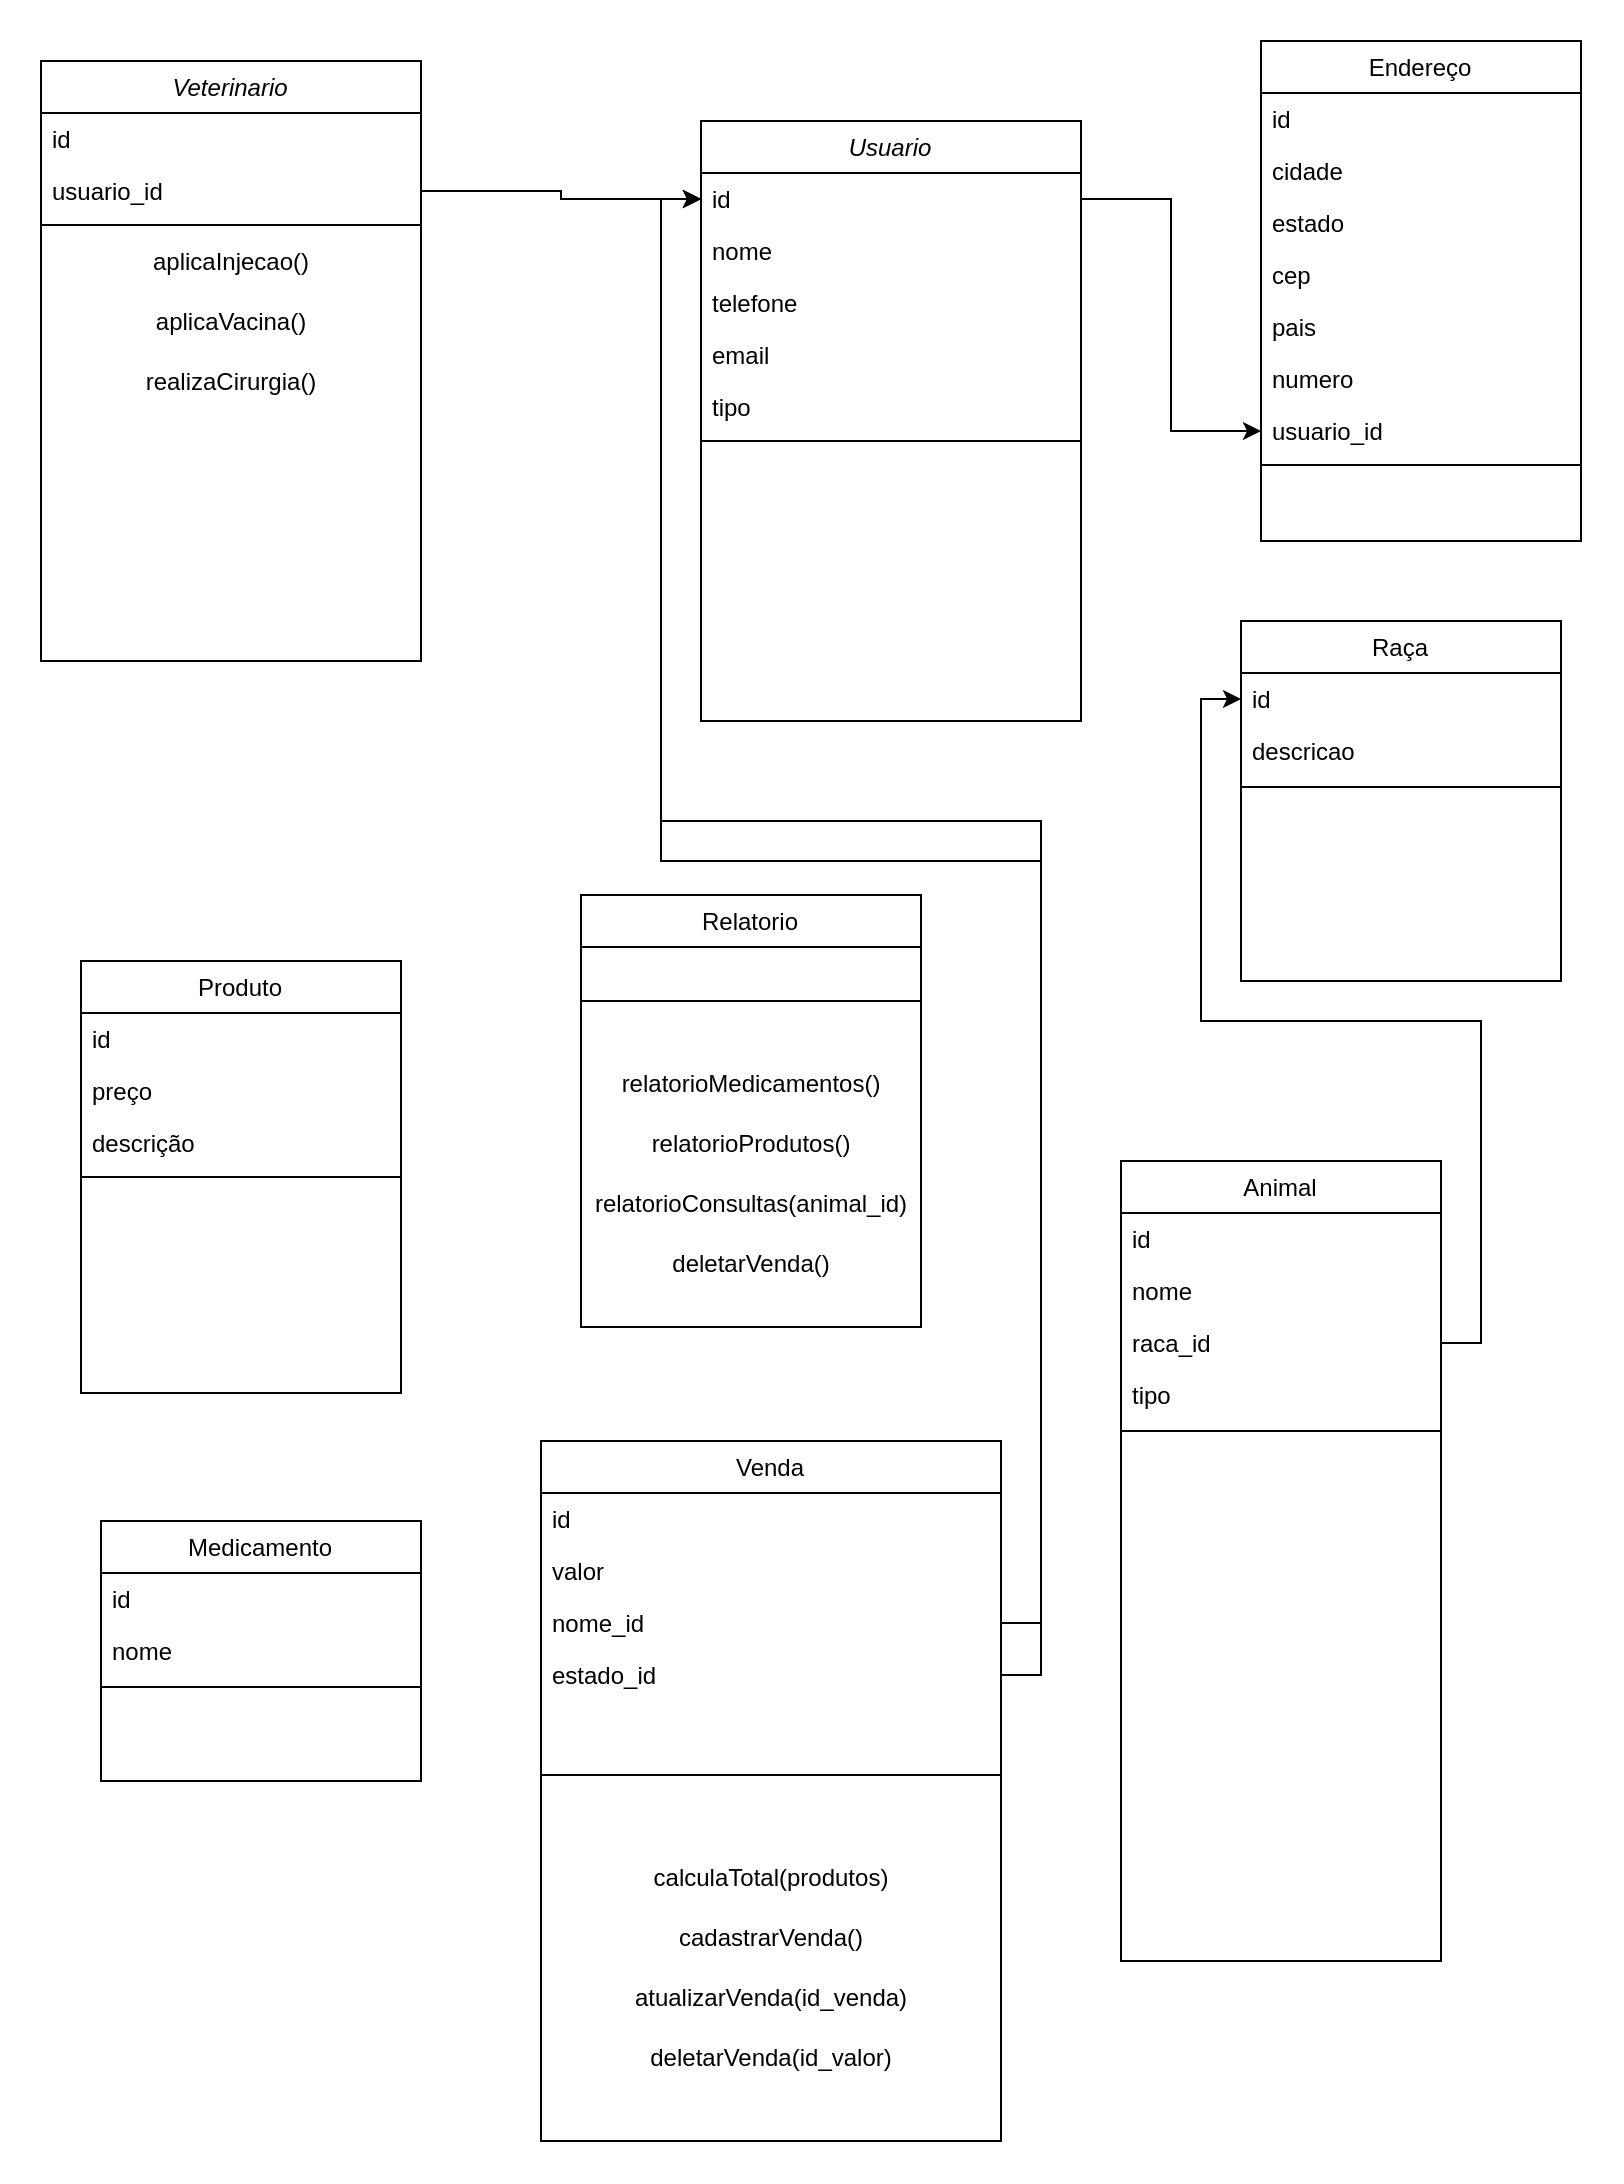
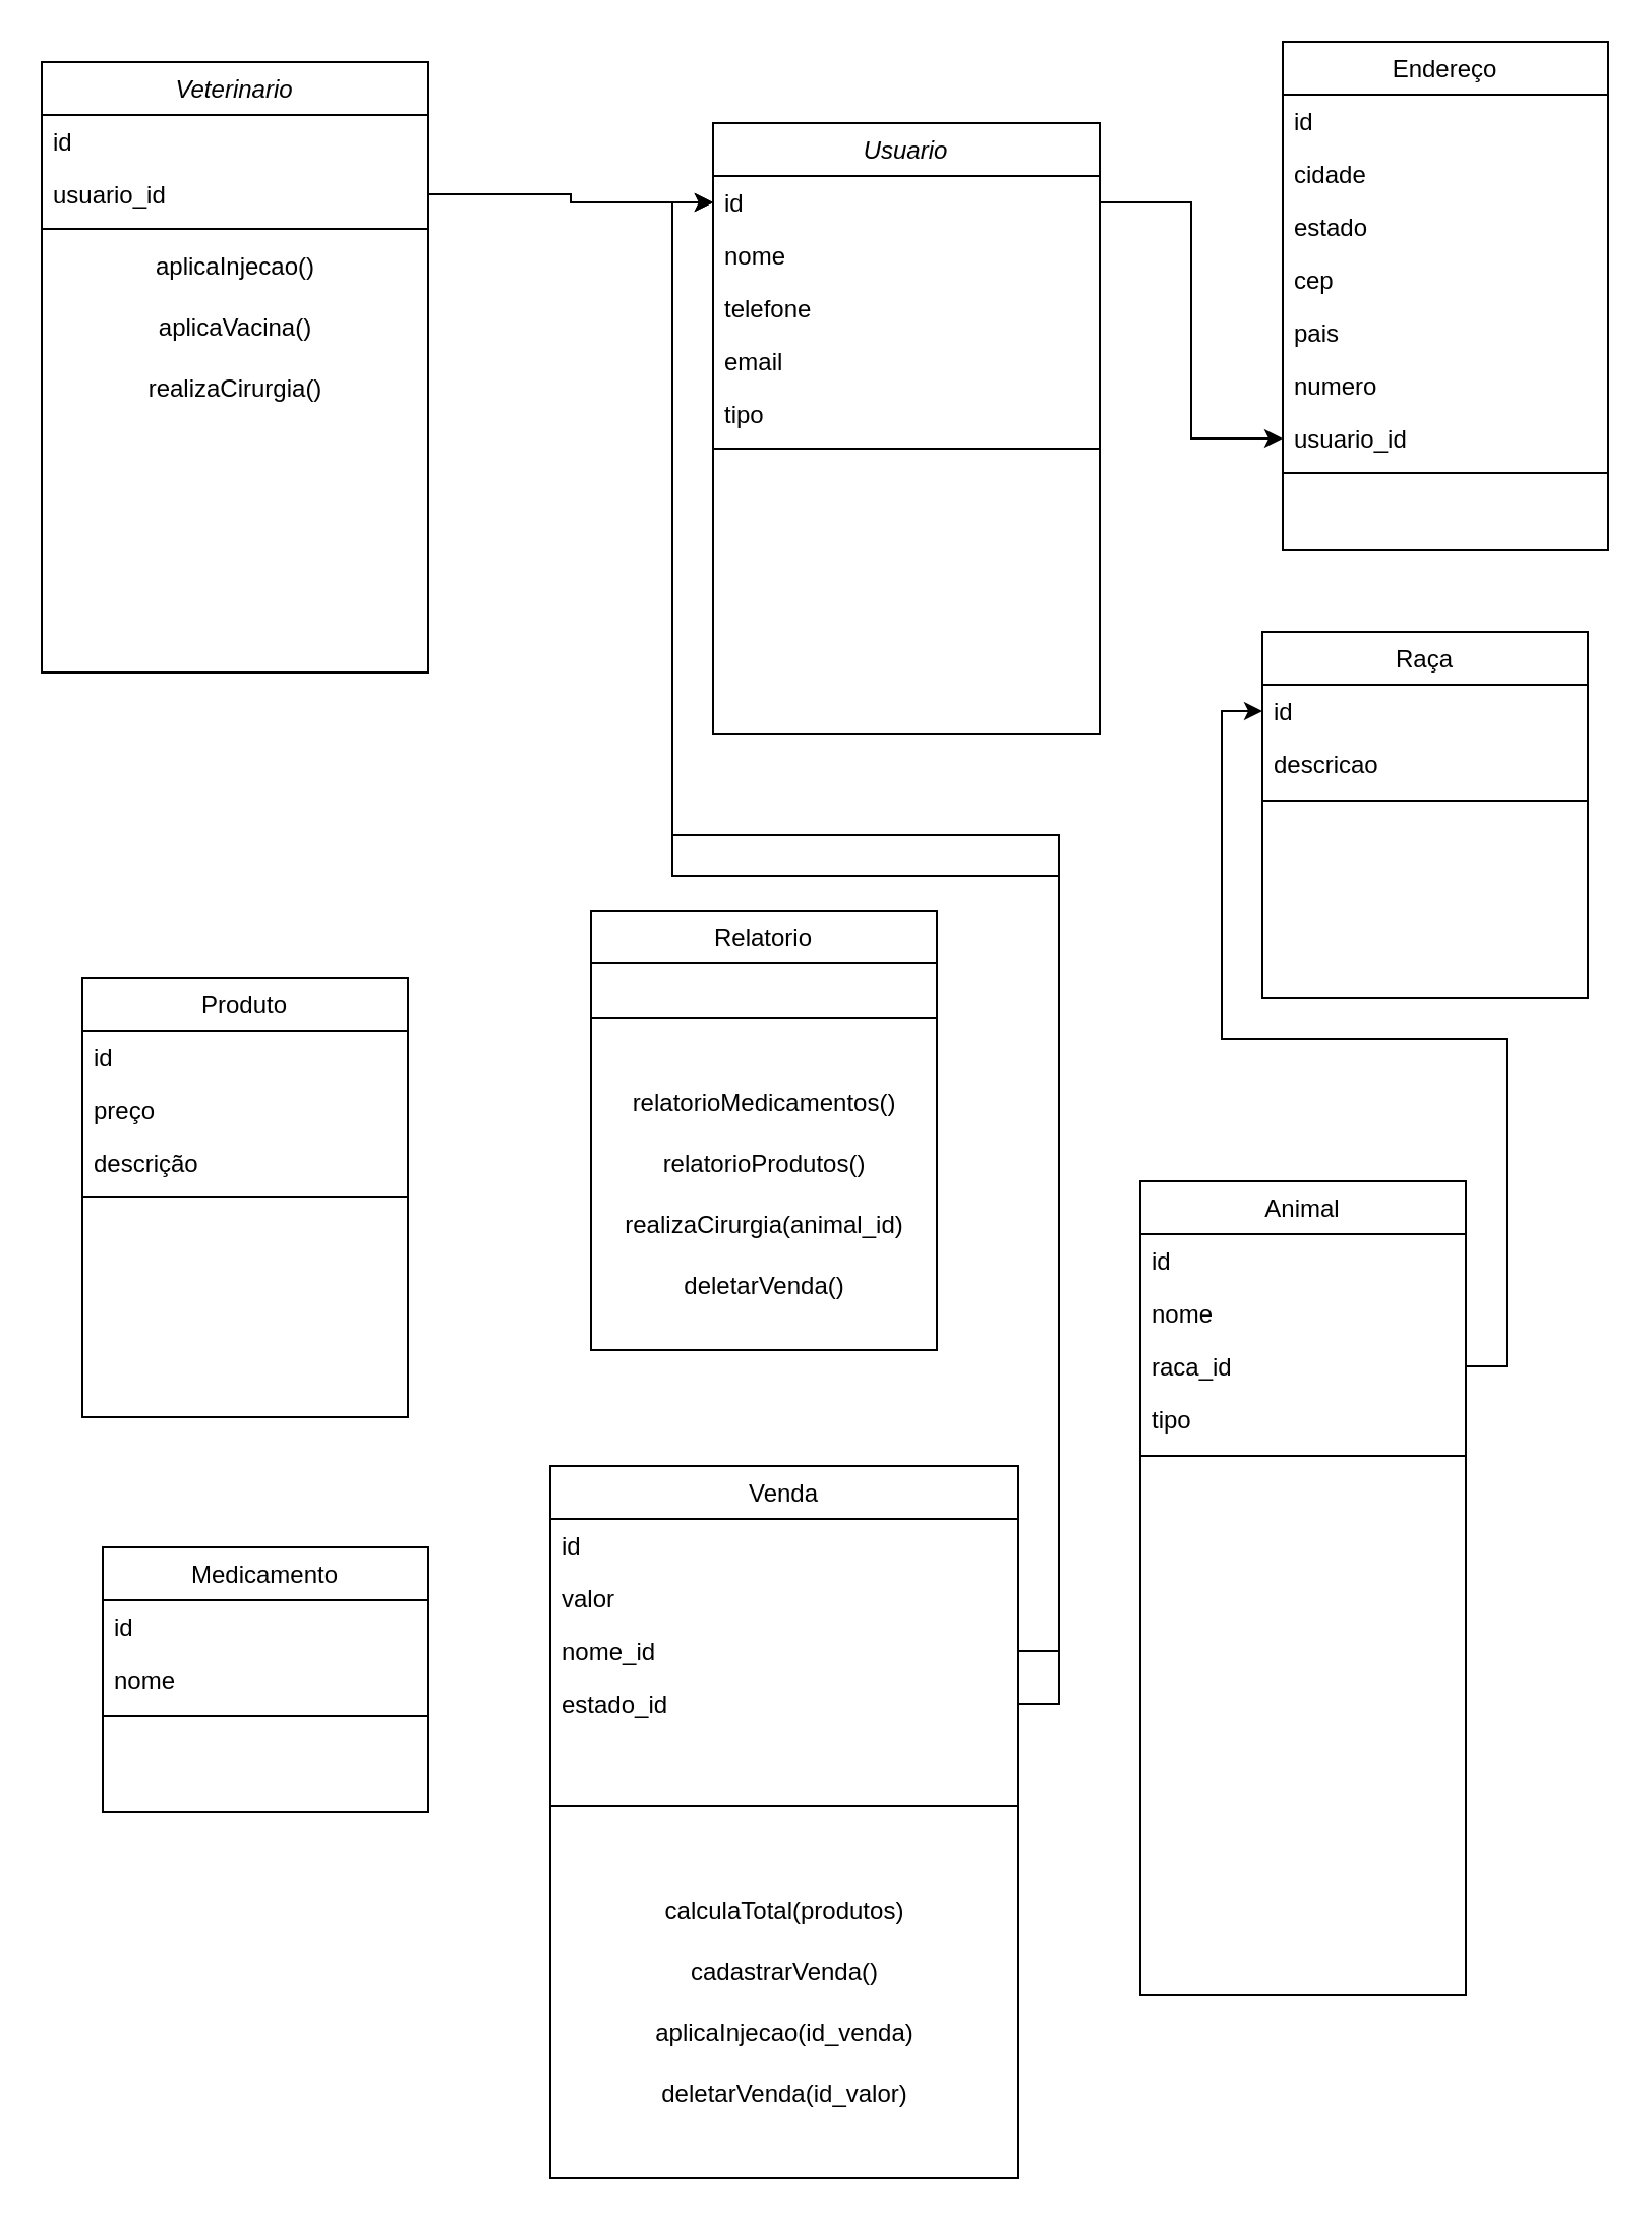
- <mxCell id="44" value="relatorioConsultas(animal_id)" style="text;html=1;align=center;verticalAlign=middle;resizable=0;points=[];autosize=1;strokeColor=none;fillColor=none;" vertex="1" parent="40"><mxGeometry y="140" width="170" height="30" as="geometry" /></mxCell>
+ <mxCell id="44" value="realizaCirurgia(animal_id)" style="text;html=1;align=center;verticalAlign=middle;resizable=0;points=[];autosize=1;strokeColor=none;fillColor=none;" vertex="1" parent="40"><mxGeometry y="140" width="170" height="30" as="geometry" /></mxCell>
- <mxCell id="54" value="atualizarVenda(id_venda)" style="text;html=1;align=center;verticalAlign=middle;resizable=0;points=[];autosize=1;strokeColor=none;fillColor=none;" vertex="1" parent="46"><mxGeometry y="264" width="230" height="30" as="geometry" /></mxCell>
+ <mxCell id="54" value="aplicaInjecao(id_venda)" style="text;html=1;align=center;verticalAlign=middle;resizable=0;points=[];autosize=1;strokeColor=none;fillColor=none;" vertex="1" parent="46"><mxGeometry y="264" width="230" height="30" as="geometry" /></mxCell>
